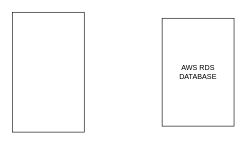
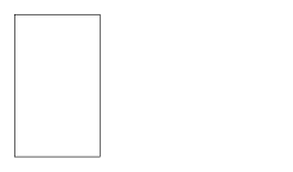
- <mxCell id="2" value="AWS RDS&lt;br&gt;DATABASE" style="rounded=0;whiteSpace=wrap;html=1;" parent="1" vertex="1"><mxGeometry x="270" y="30" width="120" height="180" as="geometry" /></mxCell>
